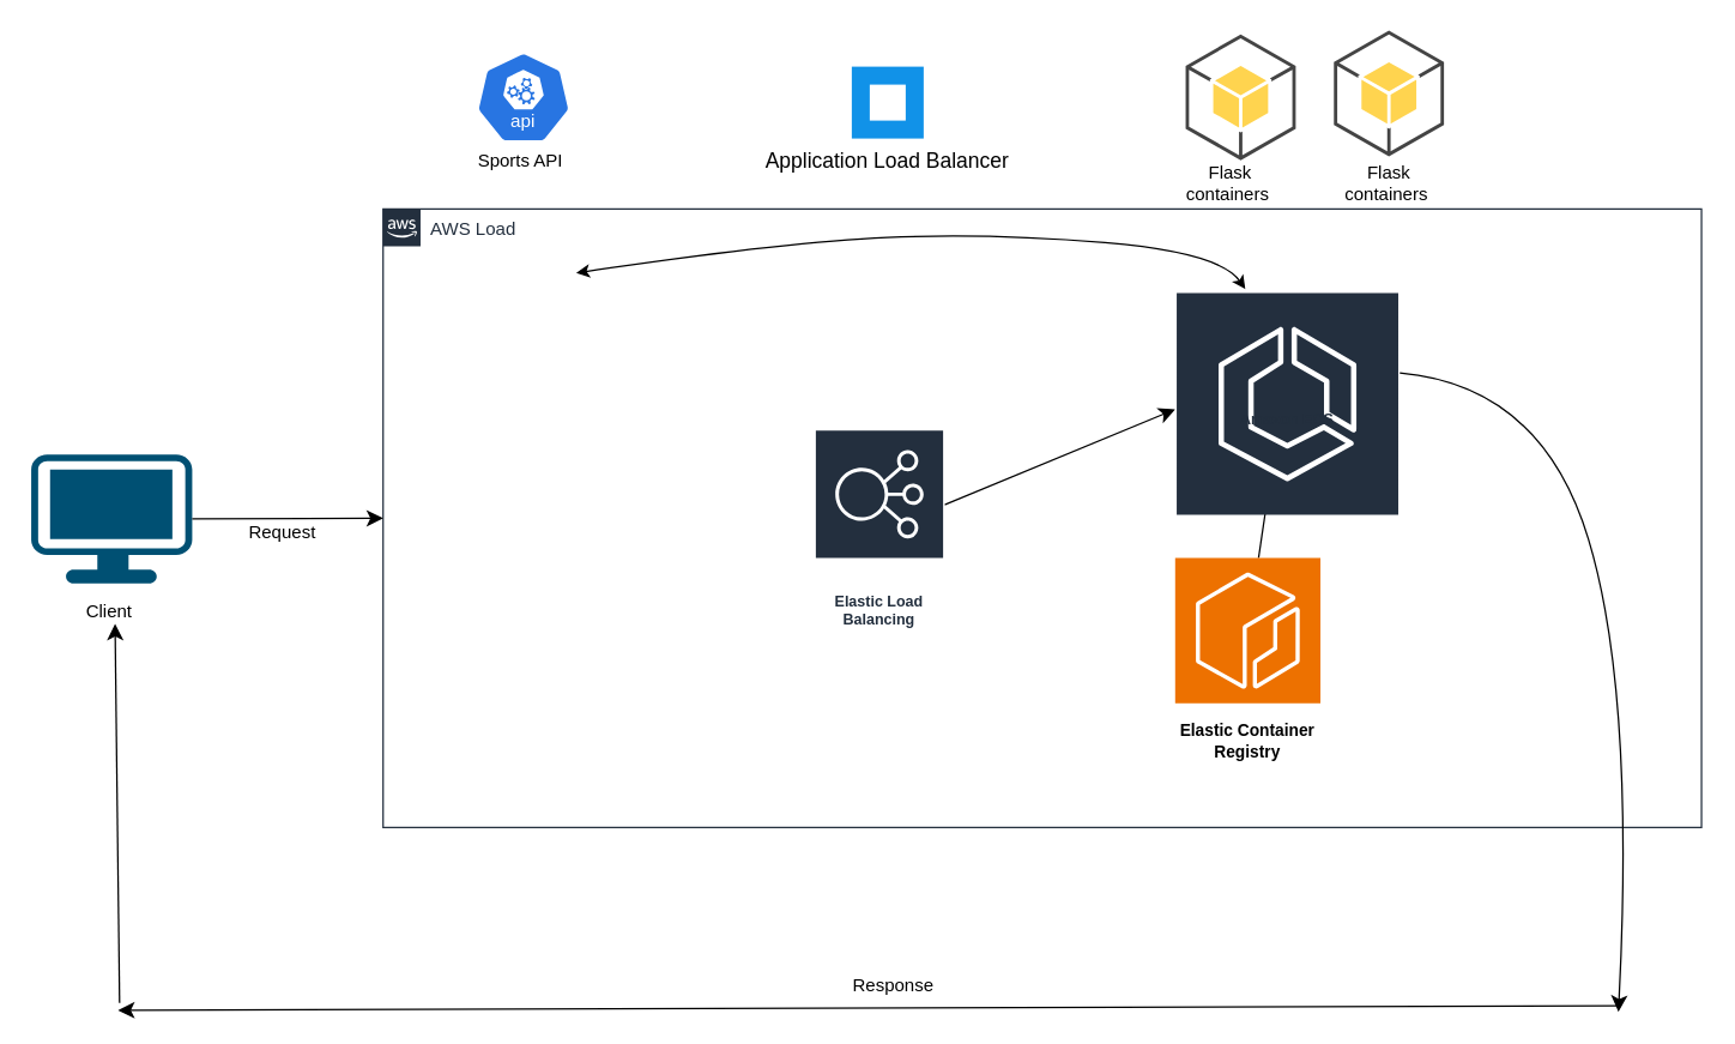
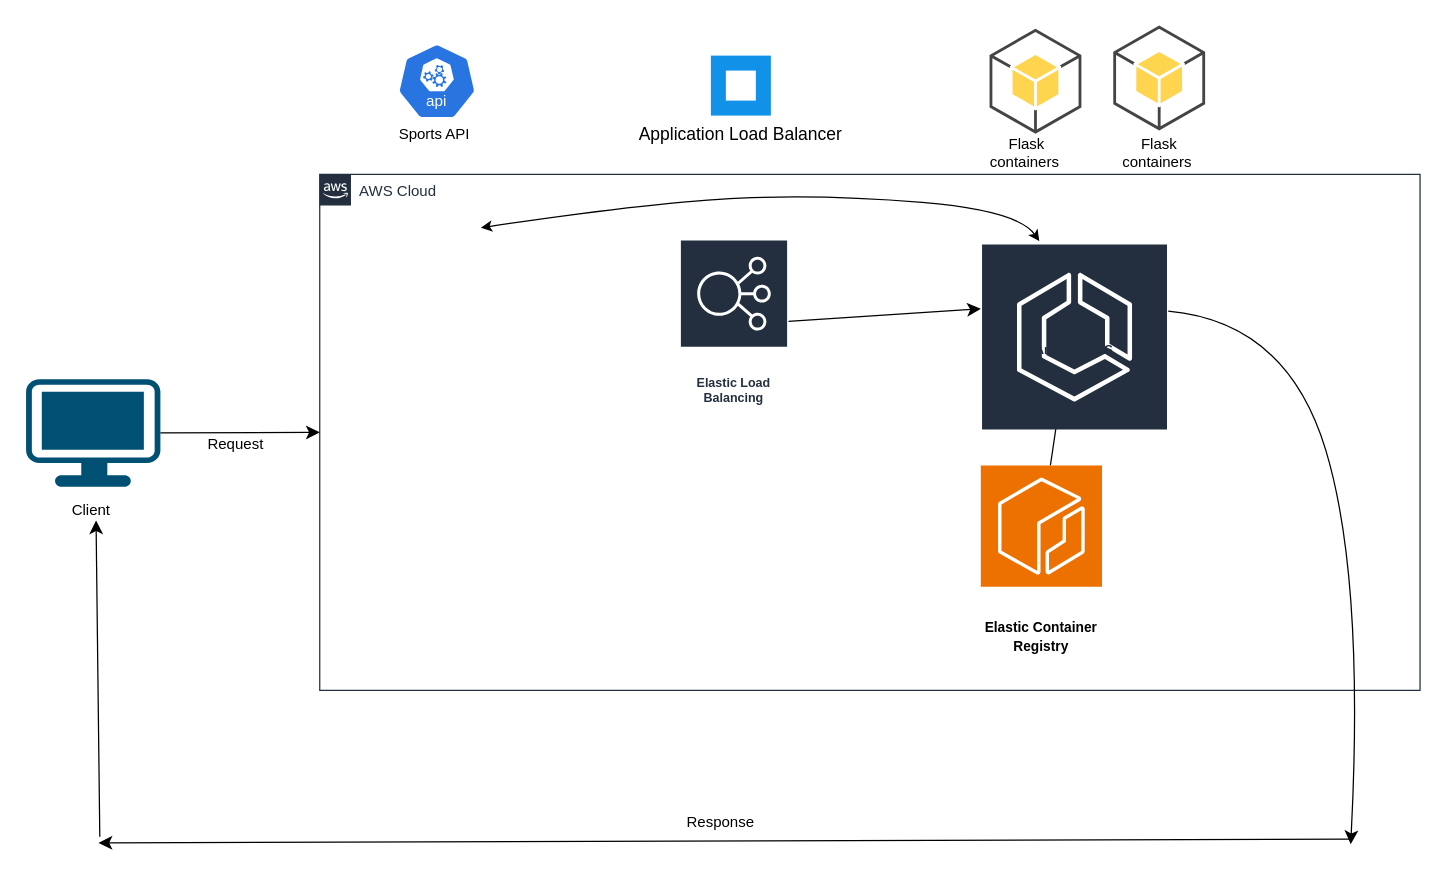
- <mxCell id="2" value="AWS Load" style="points=[[0,0],[0.25,0],[0.5,0],[0.75,0],[1,0],[1,0.25],[1,0.5],[1,0.75],[1,1],[0.75,1],[0.5,1],[0.25,1],[0,1],[0,0.75],[0,0.5],[0,0.25]];outlineConnect=0;gradientColor=none;html=1;whiteSpace=wrap;fontSize=12;fontStyle=0;container=1;pointerEvents=0;collapsible=0;recursiveResize=0;shape=mxgraph.aws4.group;grIcon=mxgraph.aws4.group_aws_cloud_alt;strokeColor=#232F3E;fillColor=none;verticalAlign=top;align=left;spacingLeft=30;fontColor=#232F3E;dashed=0;" vertex="1" parent="1"><mxGeometry x="255" y="139" width="880.5" height="413" as="geometry" /></mxCell>
+ <mxCell id="2" value="AWS Cloud" style="points=[[0,0],[0.25,0],[0.5,0],[0.75,0],[1,0],[1,0.25],[1,0.5],[1,0.75],[1,1],[0.75,1],[0.5,1],[0.25,1],[0,1],[0,0.75],[0,0.5],[0,0.25]];outlineConnect=0;gradientColor=none;html=1;whiteSpace=wrap;fontSize=12;fontStyle=0;container=1;pointerEvents=0;collapsible=0;recursiveResize=0;shape=mxgraph.aws4.group;grIcon=mxgraph.aws4.group_aws_cloud_alt;strokeColor=#232F3E;fillColor=none;verticalAlign=top;align=left;spacingLeft=30;fontColor=#232F3E;dashed=0;" vertex="1" parent="1"><mxGeometry x="255" y="139" width="880.5" height="413" as="geometry" /></mxCell>
- <mxCell id="4" value="Elastic Load Balancing" style="sketch=0;outlineConnect=0;fontColor=#232F3E;gradientColor=none;strokeColor=#ffffff;fillColor=#232F3E;dashed=0;verticalLabelPosition=middle;verticalAlign=bottom;align=center;html=1;whiteSpace=wrap;fontSize=10;fontStyle=1;spacing=3;shape=mxgraph.aws4.productIcon;prIcon=mxgraph.aws4.elastic_load_balancing;" vertex="1" parent="2"><mxGeometry x="288" y="147" width="87" height="137" as="geometry" /></mxCell>
+ <mxCell id="4" value="Elastic Load Balancing" style="sketch=0;outlineConnect=0;fontColor=#232F3E;gradientColor=none;strokeColor=#ffffff;fillColor=#232F3E;dashed=0;verticalLabelPosition=middle;verticalAlign=bottom;align=center;html=1;whiteSpace=wrap;fontSize=10;fontStyle=1;spacing=3;shape=mxgraph.aws4.productIcon;prIcon=mxgraph.aws4.elastic_load_balancing;" vertex="1" parent="2"><mxGeometry x="288" y="52" width="87" height="137" as="geometry" /></mxCell>
- <mxCell id="8" value="&lt;font style=&quot;font-size: 11px;&quot;&gt;Elastic Container Registry&lt;/font&gt;" style="text;html=1;strokeColor=none;fillColor=none;align=center;verticalAlign=middle;whiteSpace=wrap;overflow=hidden;fontStyle=1" vertex="1" parent="2"><mxGeometry x="522" y="333" width="111" height="44" as="geometry" /></mxCell>
+ <mxCell id="8" value="&lt;font style=&quot;font-size: 11px;&quot;&gt;Elastic Container Registry&lt;/font&gt;" style="text;html=1;strokeColor=none;fillColor=none;align=center;verticalAlign=middle;whiteSpace=wrap;overflow=hidden;fontStyle=1" vertex="1" parent="2"><mxGeometry x="522" y="348" width="111" height="44" as="geometry" /></mxCell>
- <mxCell id="24" value="Response" style="text;html=1;align=center;verticalAlign=middle;whiteSpace=wrap;rounded=0;" vertex="1" parent="1"><mxGeometry x="566" y="643" width="60" height="30" as="geometry" /></mxCell>
+ <mxCell id="24" value="Response" style="text;html=1;align=center;verticalAlign=middle;whiteSpace=wrap;rounded=0;" vertex="1" parent="1"><mxGeometry x="546" y="643" width="60" height="30" as="geometry" /></mxCell>
